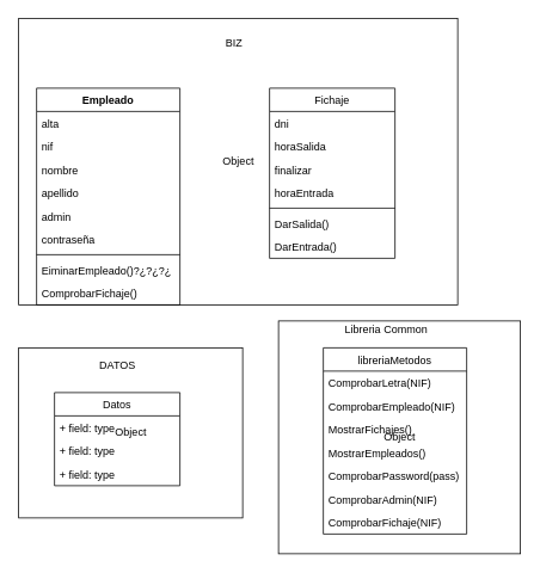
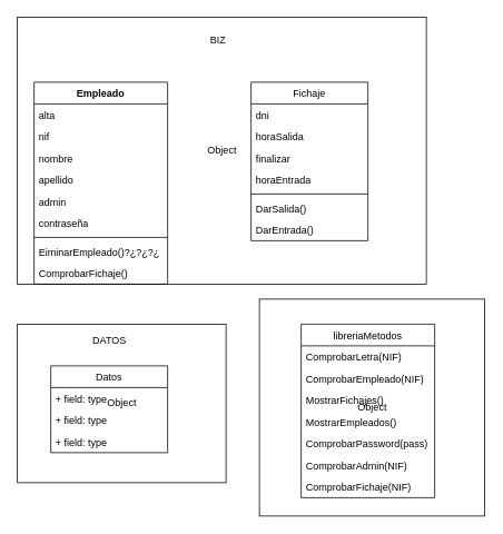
- <mxCell id="37" value="Libreria Common" style="text;html=1;align=center;verticalAlign=middle;resizable=0;points=[];autosize=1;" vertex="1" parent="1"><mxGeometry x="375" y="358" width="110" height="20" as="geometry" /></mxCell>
